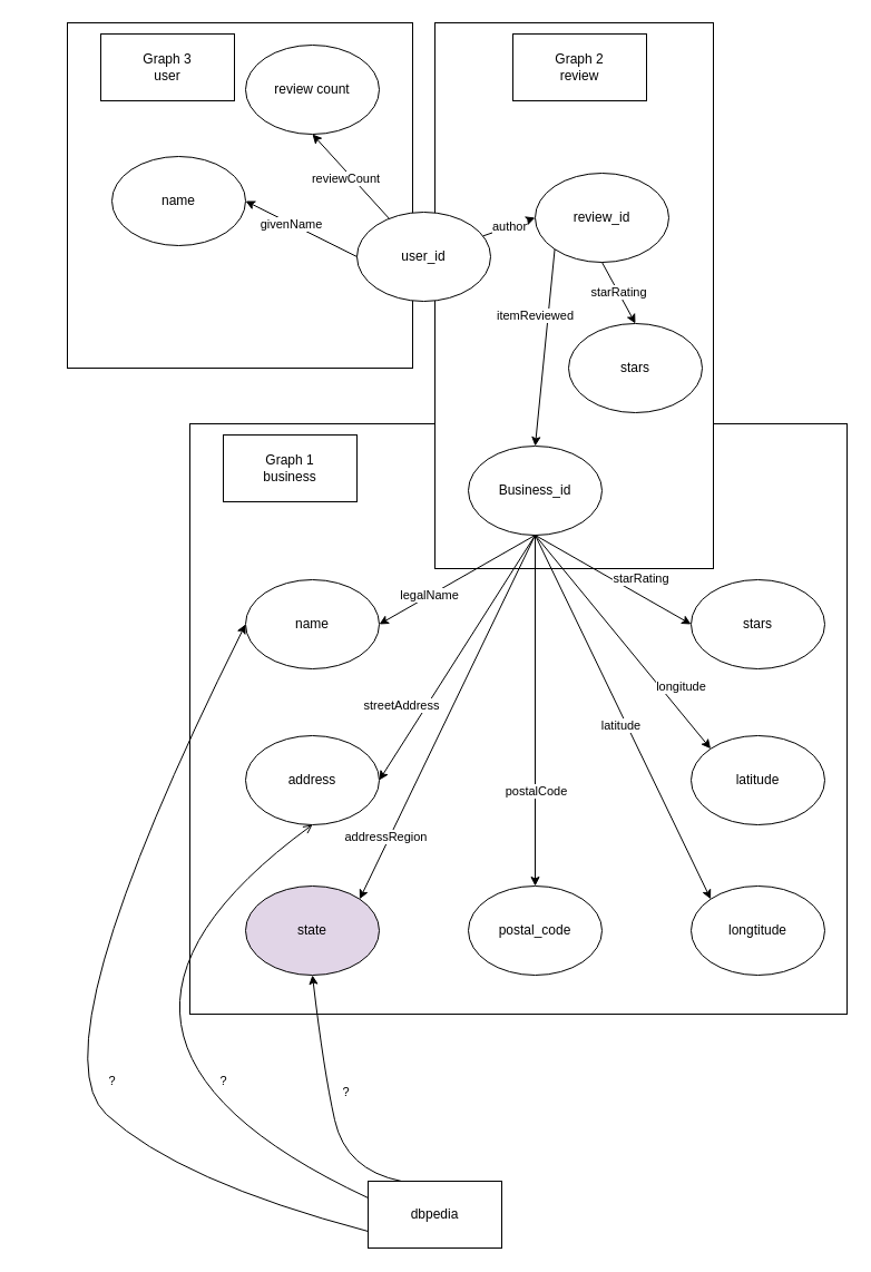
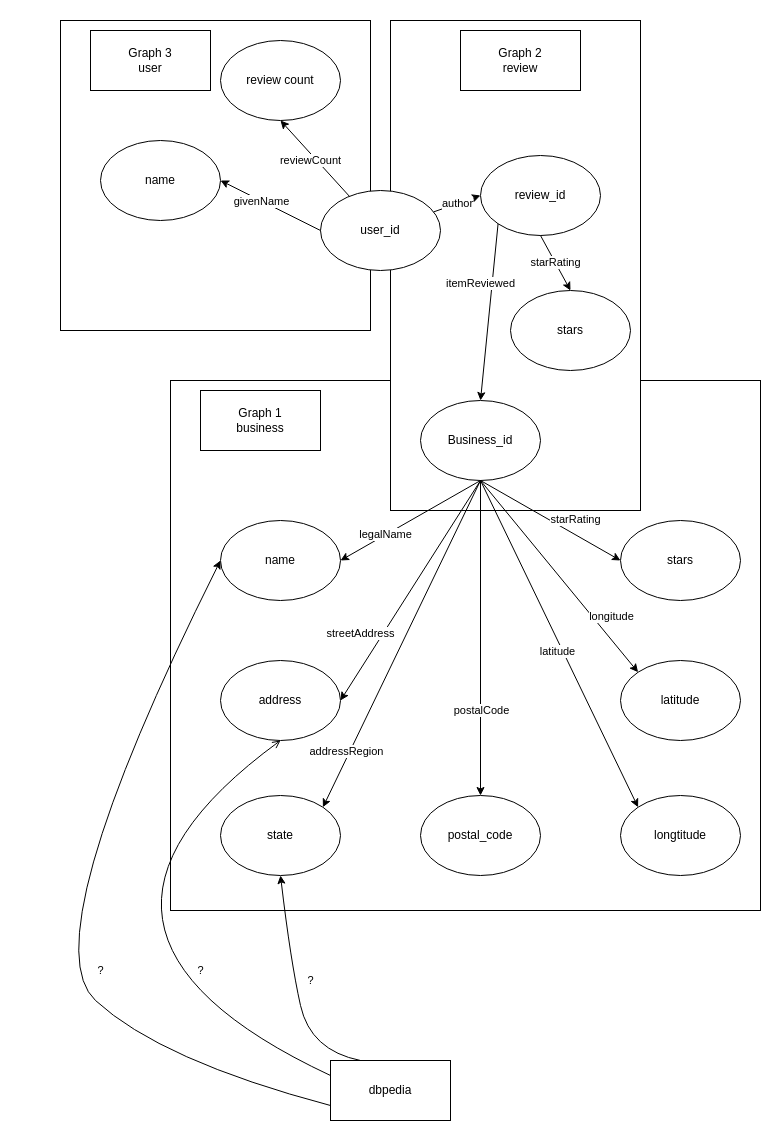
- <mxCell id="9" value="state" style="ellipse;whiteSpace=wrap;html=1;fillColor=#e1d5e7;" parent="1" vertex="1"><mxGeometry x="220" y="795" width="120" height="80" as="geometry" /></mxCell>
+ <mxCell id="9" value="state" style="ellipse;whiteSpace=wrap;html=1;" parent="1" vertex="1"><mxGeometry x="220" y="795" width="120" height="80" as="geometry" /></mxCell>
